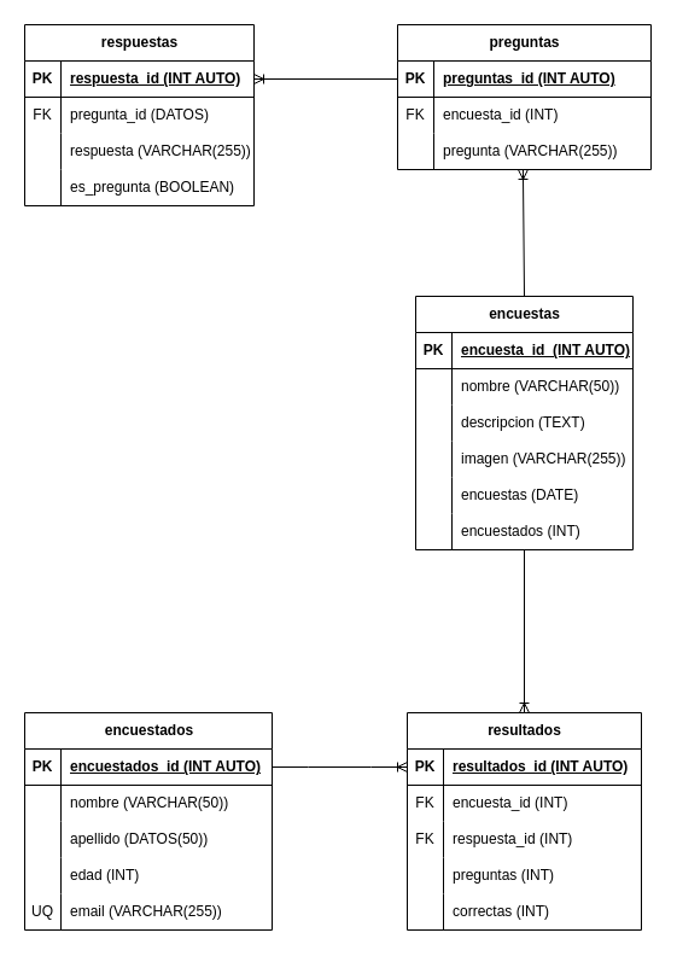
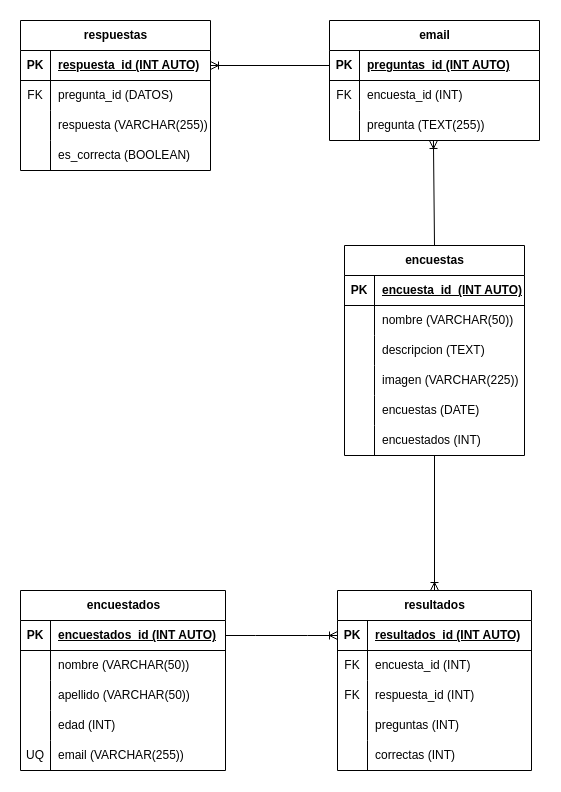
- <mxCell id="21" value="preguntas" style="shape=table;startSize=30;container=1;collapsible=1;childLayout=tableLayout;fixedRows=1;rowLines=0;fontStyle=1;align=center;resizeLast=1;html=1;" vertex="1" parent="1"><mxGeometry x="329" y="20" width="210" height="120" as="geometry" /></mxCell>
+ <mxCell id="21" value="email" style="shape=table;startSize=30;container=1;collapsible=1;childLayout=tableLayout;fixedRows=1;rowLines=0;fontStyle=1;align=center;resizeLast=1;html=1;" vertex="1" parent="1"><mxGeometry x="329" y="20" width="210" height="120" as="geometry" /></mxCell>
- <mxCell id="30" value="pregunta (VARCHAR(255))" style="shape=partialRectangle;connectable=0;fillColor=none;top=0;left=0;bottom=0;right=0;align=left;spacingLeft=6;overflow=hidden;whiteSpace=wrap;html=1;" vertex="1" parent="28"><mxGeometry x="30" width="180" height="30" as="geometry"><mxRectangle width="180" height="30" as="alternateBounds" /></mxGeometry></mxCell>
+ <mxCell id="30" value="pregunta (TEXT(255))" style="shape=partialRectangle;connectable=0;fillColor=none;top=0;left=0;bottom=0;right=0;align=left;spacingLeft=6;overflow=hidden;whiteSpace=wrap;html=1;" vertex="1" parent="28"><mxGeometry x="30" width="180" height="30" as="geometry"><mxRectangle width="180" height="30" as="alternateBounds" /></mxGeometry></mxCell>
- <mxCell id="43" value="es_pregunta (BOOLEAN)" style="shape=partialRectangle;connectable=0;fillColor=none;top=0;left=0;bottom=0;right=0;align=left;spacingLeft=6;overflow=hidden;whiteSpace=wrap;html=1;" vertex="1" parent="41"><mxGeometry x="30" width="160" height="30" as="geometry"><mxRectangle width="160" height="30" as="alternateBounds" /></mxGeometry></mxCell>
+ <mxCell id="43" value="es_correcta (BOOLEAN)" style="shape=partialRectangle;connectable=0;fillColor=none;top=0;left=0;bottom=0;right=0;align=left;spacingLeft=6;overflow=hidden;whiteSpace=wrap;html=1;" vertex="1" parent="41"><mxGeometry x="30" width="160" height="30" as="geometry"><mxRectangle width="160" height="30" as="alternateBounds" /></mxGeometry></mxCell>
- <mxCell id="14" value="imagen (VARCHAR(255))" style="shape=partialRectangle;connectable=0;fillColor=none;top=0;left=0;bottom=0;right=0;align=left;spacingLeft=6;overflow=hidden;whiteSpace=wrap;html=1;" vertex="1" parent="12"><mxGeometry x="30" width="150" height="30" as="geometry"><mxRectangle width="150" height="30" as="alternateBounds" /></mxGeometry></mxCell>
+ <mxCell id="14" value="imagen (VARCHAR(225))" style="shape=partialRectangle;connectable=0;fillColor=none;top=0;left=0;bottom=0;right=0;align=left;spacingLeft=6;overflow=hidden;whiteSpace=wrap;html=1;" vertex="1" parent="12"><mxGeometry x="30" width="150" height="30" as="geometry"><mxRectangle width="150" height="30" as="alternateBounds" /></mxGeometry></mxCell>
- <mxCell id="53" value="apellido (DATOS(50))" style="shape=partialRectangle;connectable=0;fillColor=none;top=0;left=0;bottom=0;right=0;align=left;spacingLeft=6;overflow=hidden;whiteSpace=wrap;html=1;" vertex="1" parent="51"><mxGeometry x="30" width="175" height="30" as="geometry"><mxRectangle width="175" height="30" as="alternateBounds" /></mxGeometry></mxCell>
+ <mxCell id="53" value="apellido (VARCHAR(50))" style="shape=partialRectangle;connectable=0;fillColor=none;top=0;left=0;bottom=0;right=0;align=left;spacingLeft=6;overflow=hidden;whiteSpace=wrap;html=1;" vertex="1" parent="51"><mxGeometry x="30" width="175" height="30" as="geometry"><mxRectangle width="175" height="30" as="alternateBounds" /></mxGeometry></mxCell>
